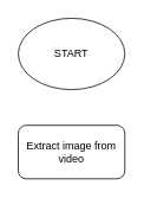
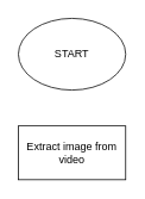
- <mxCell id="3" value="Extract image from video" style="whiteSpace=wrap;html=1;rounded=1;" vertex="1" parent="1"><mxGeometry x="20" y="140" width="120" height="60" as="geometry" /></mxCell>
+ <mxCell id="3" value="Extract image from video" style="rounded=0;whiteSpace=wrap;html=1;" vertex="1" parent="1"><mxGeometry x="20" y="140" width="120" height="60" as="geometry" /></mxCell>
